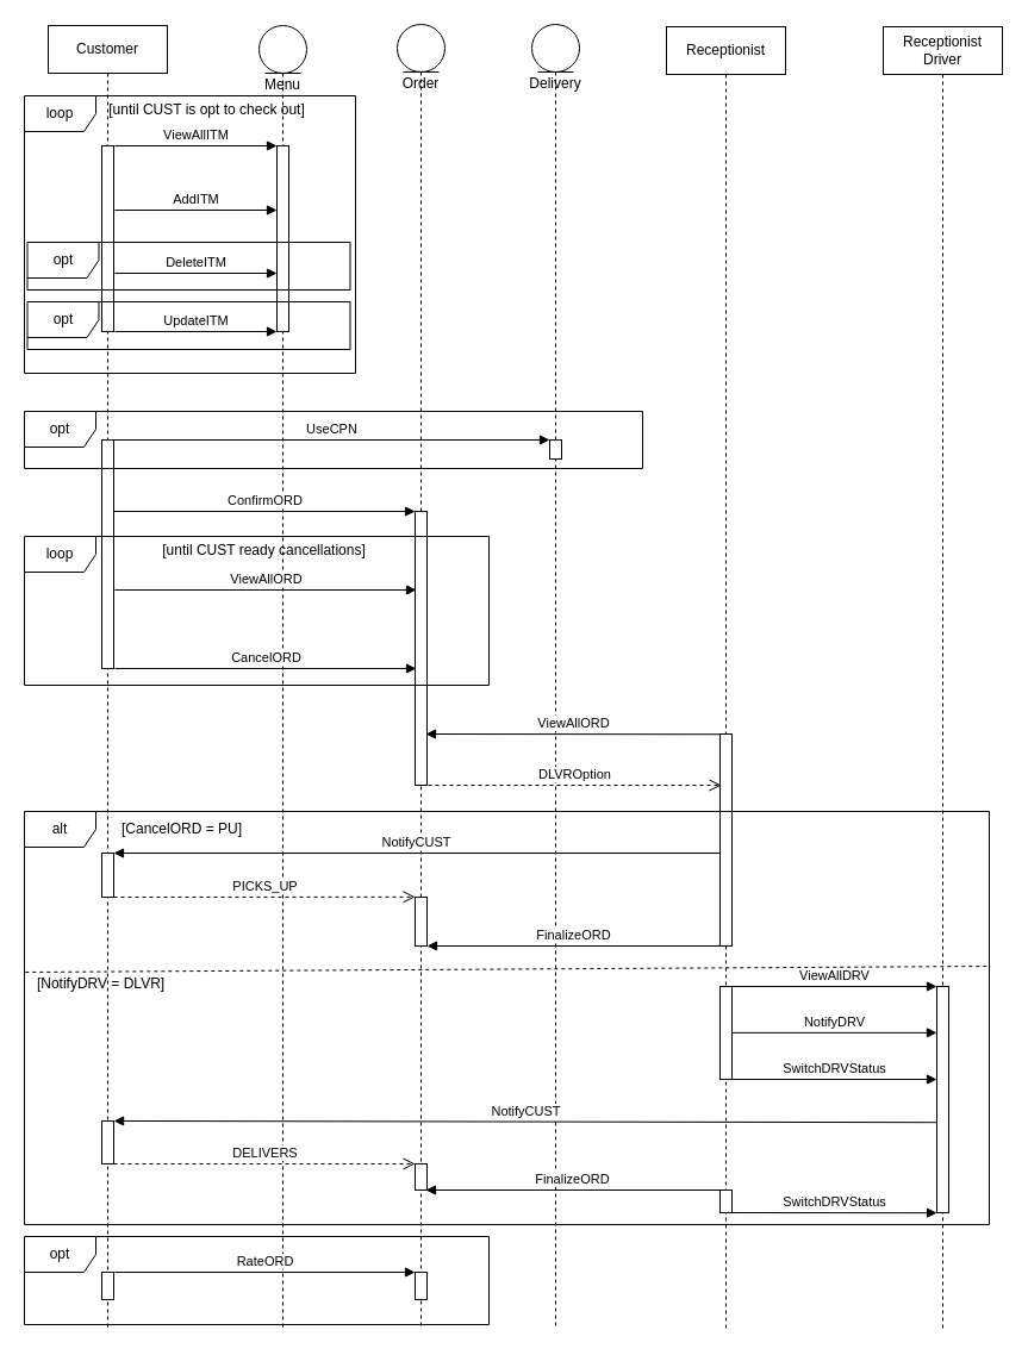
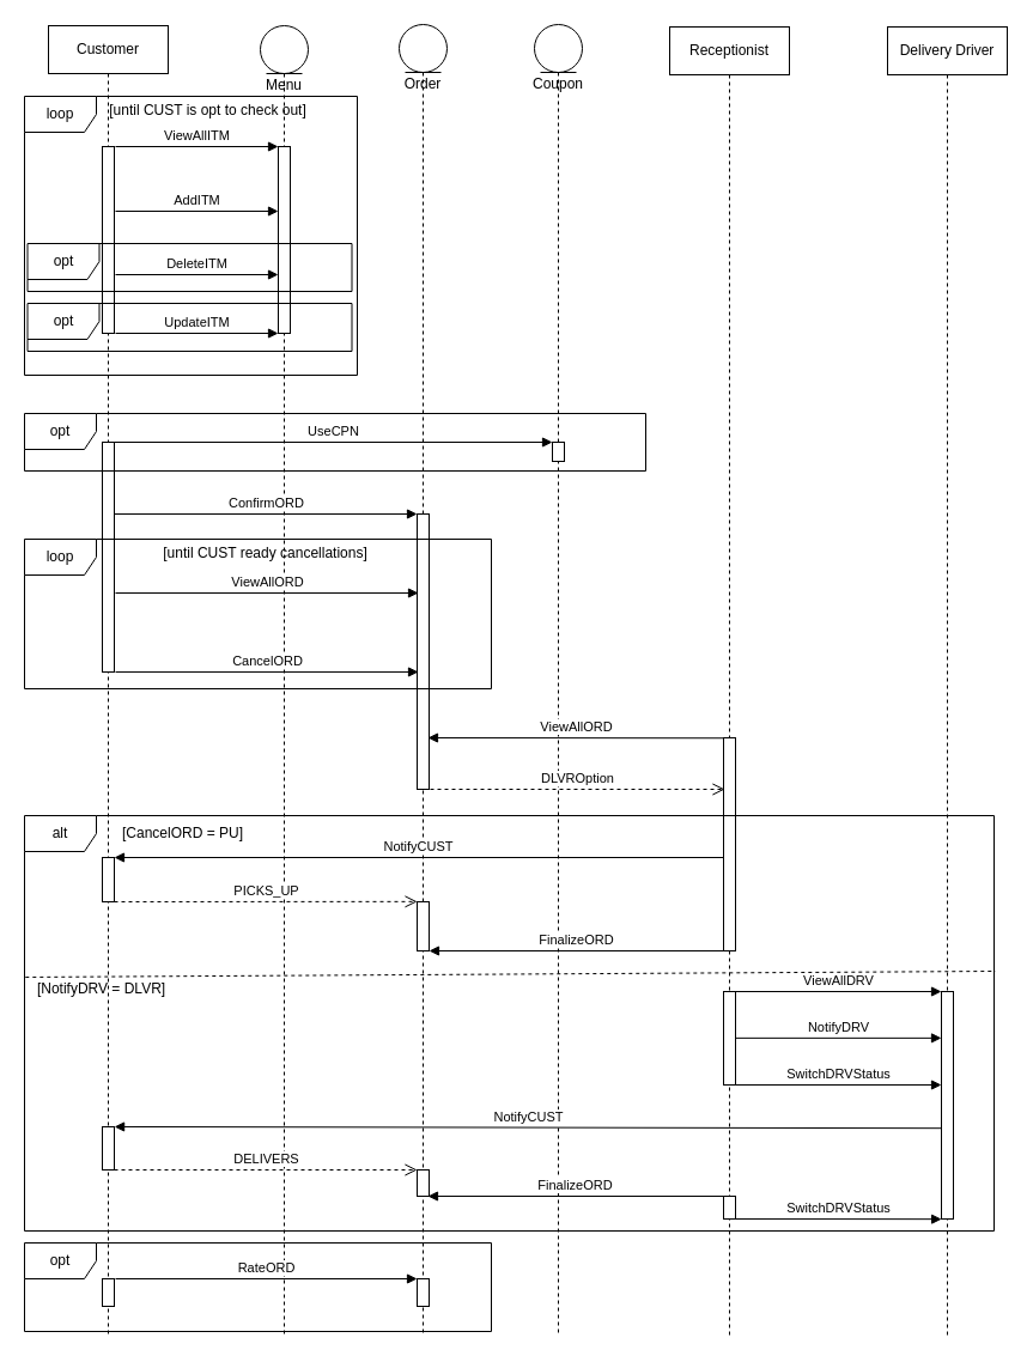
- <mxCell id="9" value="Receptionist Driver" style="shape=umlLifeline;perimeter=lifelinePerimeter;whiteSpace=wrap;html=1;container=1;collapsible=0;recursiveResize=0;outlineConnect=0;" vertex="1" parent="1"><mxGeometry x="741" y="22" width="100" height="1093" as="geometry" /></mxCell>
+ <mxCell id="9" value="Delivery Driver" style="shape=umlLifeline;perimeter=lifelinePerimeter;whiteSpace=wrap;html=1;container=1;collapsible=0;recursiveResize=0;outlineConnect=0;" vertex="1" parent="1"><mxGeometry x="741" y="22" width="100" height="1093" as="geometry" /></mxCell>
- <mxCell id="12" value="Delivery" style="shape=umlLifeline;participant=umlEntity;perimeter=lifelinePerimeter;whiteSpace=wrap;html=1;container=1;collapsible=0;recursiveResize=0;verticalAlign=top;spacingTop=36;outlineConnect=0;" vertex="1" parent="1"><mxGeometry x="446" y="20" width="40" height="1096" as="geometry" /></mxCell>
+ <mxCell id="12" value="Coupon" style="shape=umlLifeline;participant=umlEntity;perimeter=lifelinePerimeter;whiteSpace=wrap;html=1;container=1;collapsible=0;recursiveResize=0;verticalAlign=top;spacingTop=36;outlineConnect=0;" vertex="1" parent="1"><mxGeometry x="446" y="20" width="40" height="1096" as="geometry" /></mxCell>
